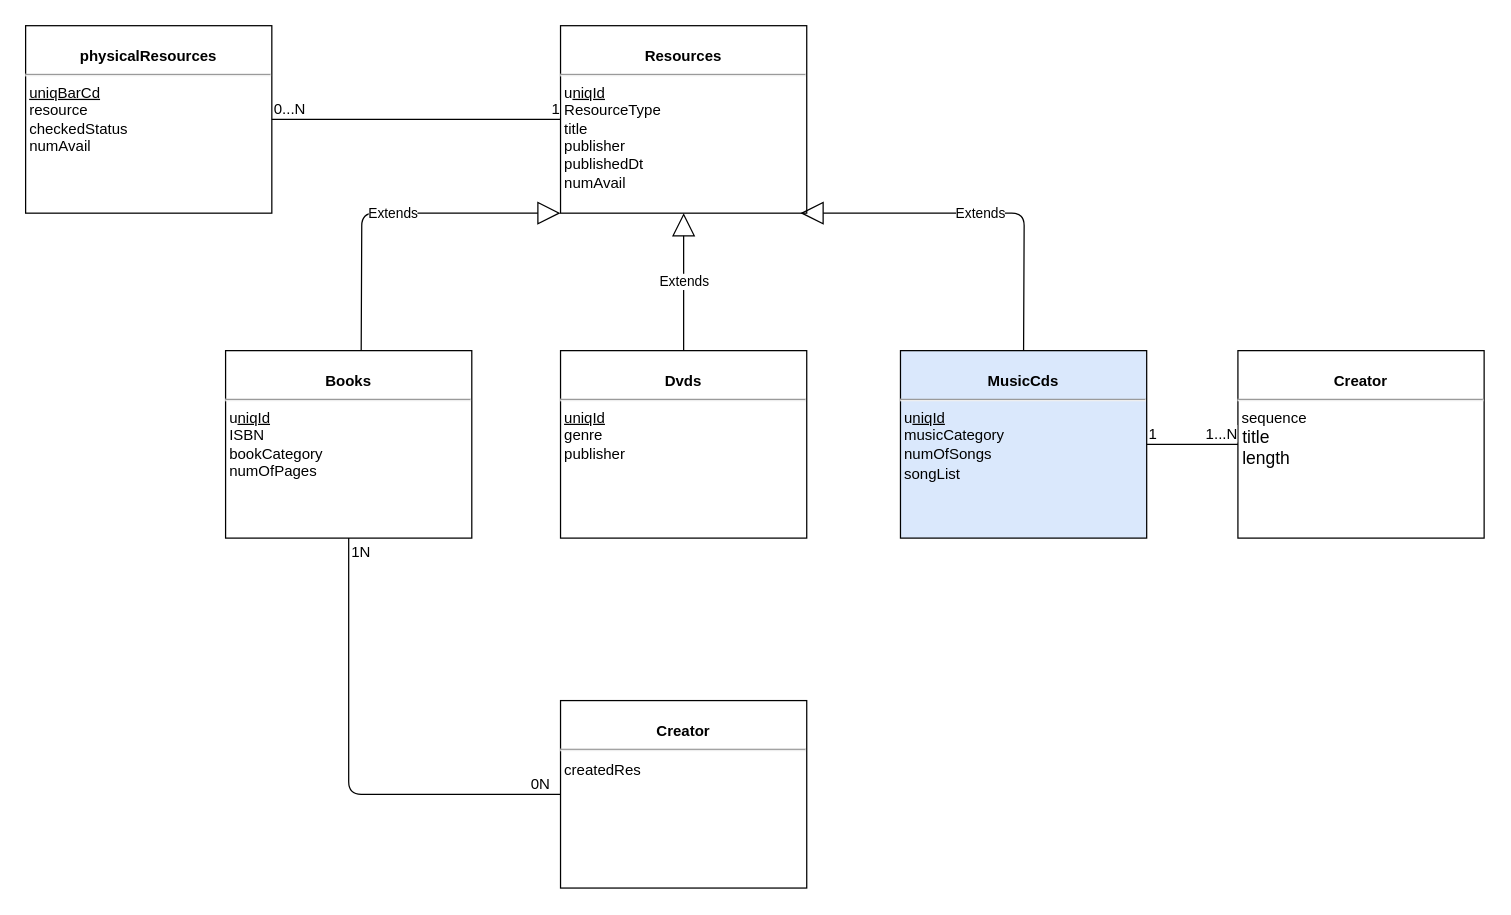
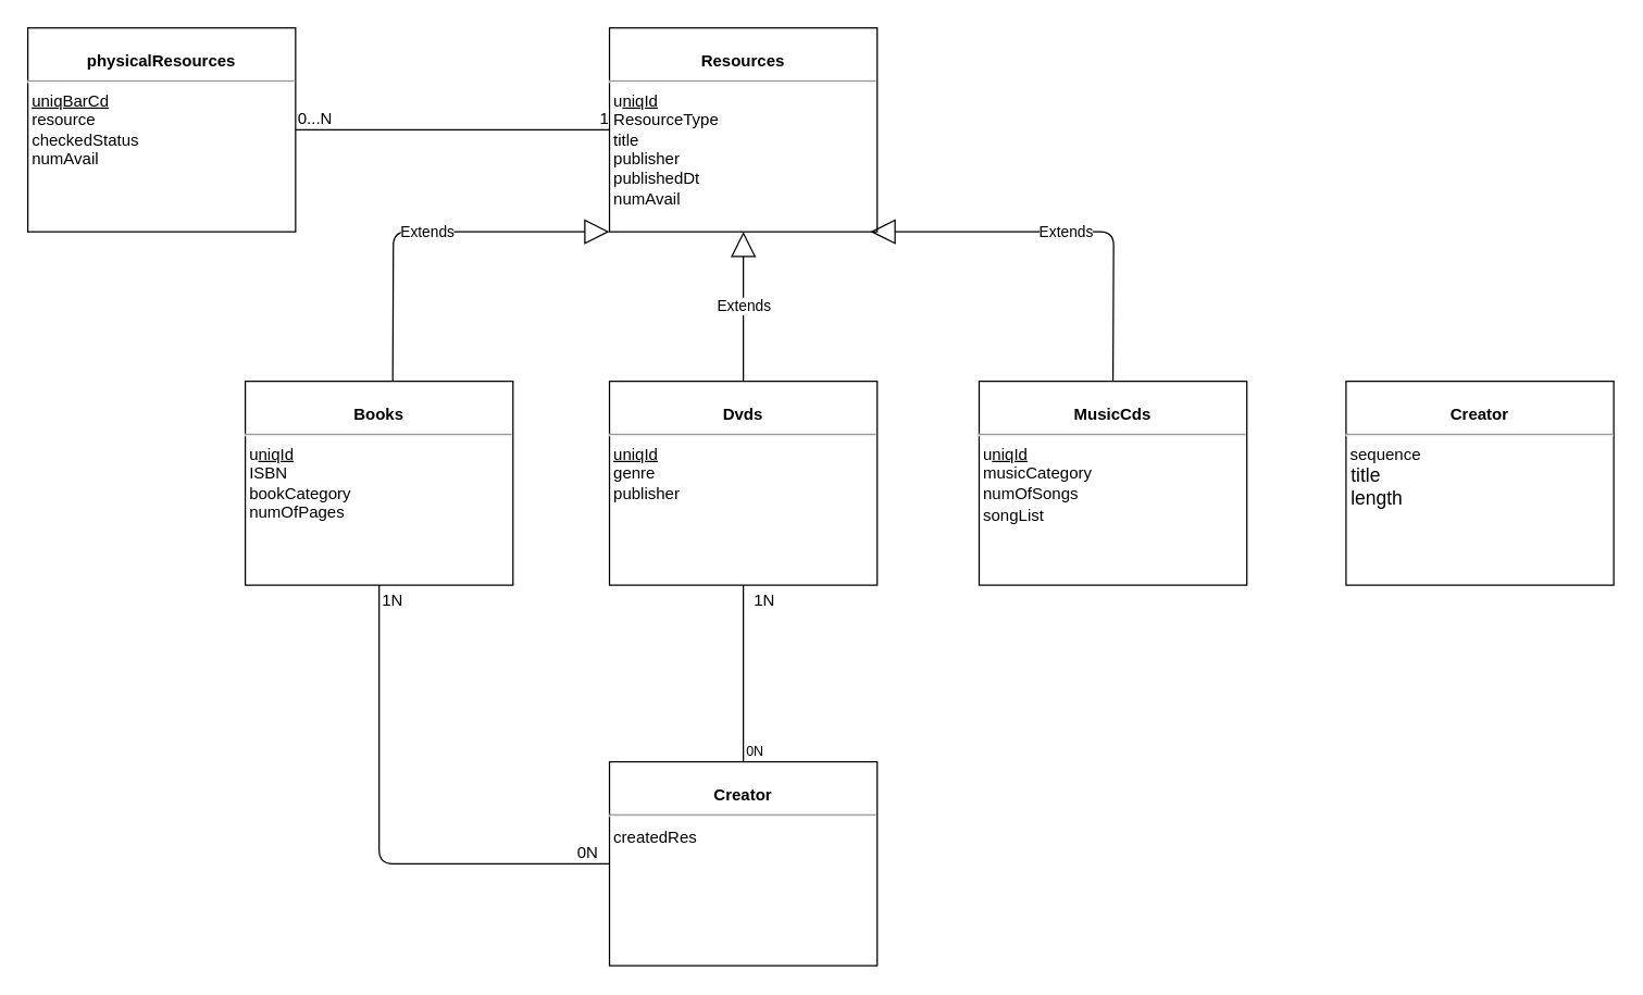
- <mxCell id="5" value="&lt;p style=&quot;margin: 0px ; margin-top: 4px ; text-align: center&quot;&gt;&lt;br&gt;&lt;b&gt;MusicCds&lt;/b&gt;&lt;/p&gt;&lt;hr&gt;&amp;nbsp;u&lt;u&gt;niqId&lt;/u&gt;&lt;br&gt;&amp;nbsp;musicCategory&lt;br&gt;&amp;nbsp;numOfSongs&lt;br&gt;&amp;nbsp;songList&lt;span style=&quot;font-family: &amp;#34;calibri&amp;#34; , sans-serif ; font-size: 14px&quot;&gt;&lt;br&gt;&lt;/span&gt;" style="verticalAlign=top;align=left;overflow=fill;fontSize=12;fontFamily=Helvetica;html=1;fillColor=#dae8fc;" vertex="1" parent="1"><mxGeometry x="720" y="280" width="197" height="150" as="geometry" /></mxCell>
+ <mxCell id="5" value="&lt;p style=&quot;margin: 0px ; margin-top: 4px ; text-align: center&quot;&gt;&lt;br&gt;&lt;b&gt;MusicCds&lt;/b&gt;&lt;/p&gt;&lt;hr&gt;&amp;nbsp;u&lt;u&gt;niqId&lt;/u&gt;&lt;br&gt;&amp;nbsp;musicCategory&lt;br&gt;&amp;nbsp;numOfSongs&lt;br&gt;&amp;nbsp;songList&lt;span style=&quot;font-family: &amp;#34;calibri&amp;#34; , sans-serif ; font-size: 14px&quot;&gt;&lt;br&gt;&lt;/span&gt;" style="verticalAlign=top;align=left;overflow=fill;fontSize=12;fontFamily=Helvetica;html=1;" vertex="1" parent="1"><mxGeometry x="720" y="280" width="197" height="150" as="geometry" /></mxCell>
- <mxCell id="10" value="" style="endArrow=none;html=1;edgeStyle=orthogonalEdgeStyle;exitX=1;exitY=0.5;exitDx=0;exitDy=0;entryX=0;entryY=0.5;entryDx=0;entryDy=0;" edge="1" parent="1" source="5" target="9"><mxGeometry relative="1" as="geometry"><mxPoint x="910" y="350" as="sourcePoint" /><mxPoint x="990" y="350" as="targetPoint" /></mxGeometry></mxCell>
- <mxCell id="11" value="&lt;font style=&quot;font-size: 12px&quot;&gt;1&lt;/font&gt;" style="resizable=0;html=1;align=left;verticalAlign=bottom;labelBackgroundColor=#ffffff;fontSize=10;" connectable="0" vertex="1" parent="10"><mxGeometry x="-1" relative="1" as="geometry" /></mxCell>
- <mxCell id="12" value="&lt;font style=&quot;font-size: 12px&quot;&gt;1...N&lt;/font&gt;" style="resizable=0;html=1;align=right;verticalAlign=bottom;labelBackgroundColor=#ffffff;fontSize=10;" connectable="0" vertex="1" parent="10"><mxGeometry x="1" relative="1" as="geometry" /></mxCell>
+ <mxCell id="14" value="" style="endArrow=none;html=1;edgeStyle=orthogonalEdgeStyle;exitX=0.5;exitY=0;exitDx=0;exitDy=0;entryX=0.5;entryY=1;entryDx=0;entryDy=0;" edge="1" parent="1" source="13" target="4"><mxGeometry relative="1" as="geometry"><mxPoint x="466.5" y="460" as="sourcePoint" /><mxPoint x="626.5" y="460" as="targetPoint" /></mxGeometry></mxCell>
+ <mxCell id="15" value="0N" style="resizable=0;html=1;align=left;verticalAlign=bottom;labelBackgroundColor=#ffffff;fontSize=10;" connectable="0" vertex="1" parent="14"><mxGeometry x="-1" relative="1" as="geometry" /></mxCell>
+ <mxCell id="16" value="&lt;font style=&quot;font-size: 12px&quot;&gt;1N&lt;/font&gt;" style="resizable=0;html=1;align=right;verticalAlign=bottom;labelBackgroundColor=#ffffff;fontSize=10;" connectable="0" vertex="1" parent="14"><mxGeometry x="1" relative="1" as="geometry"><mxPoint x="23.5" y="20" as="offset" /></mxGeometry></mxCell>
